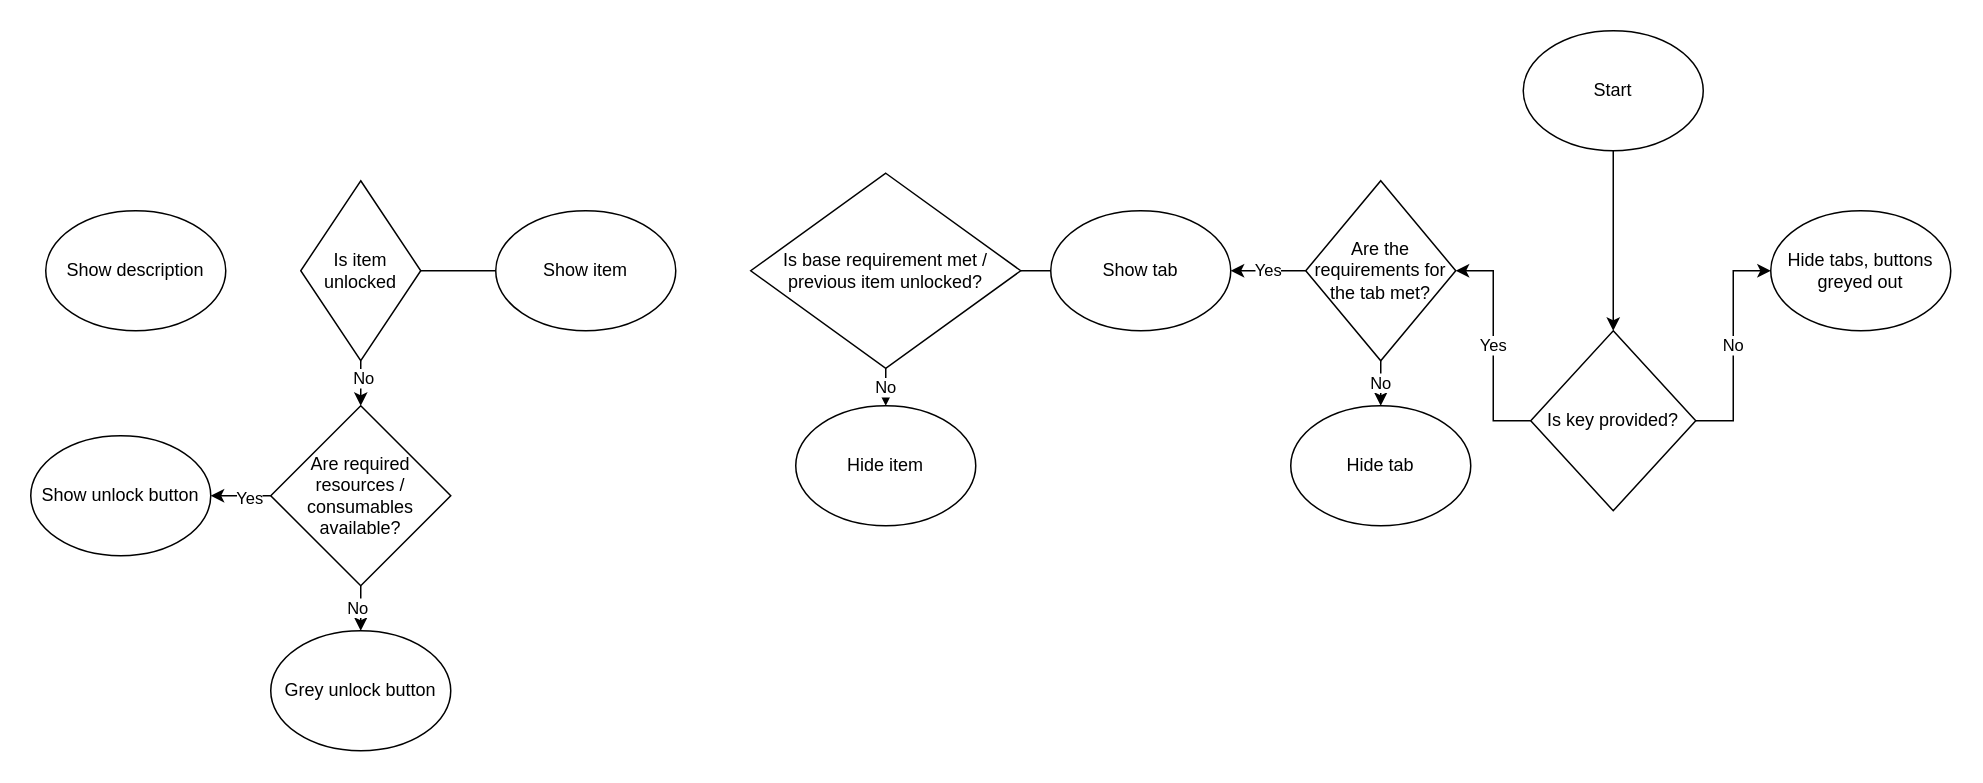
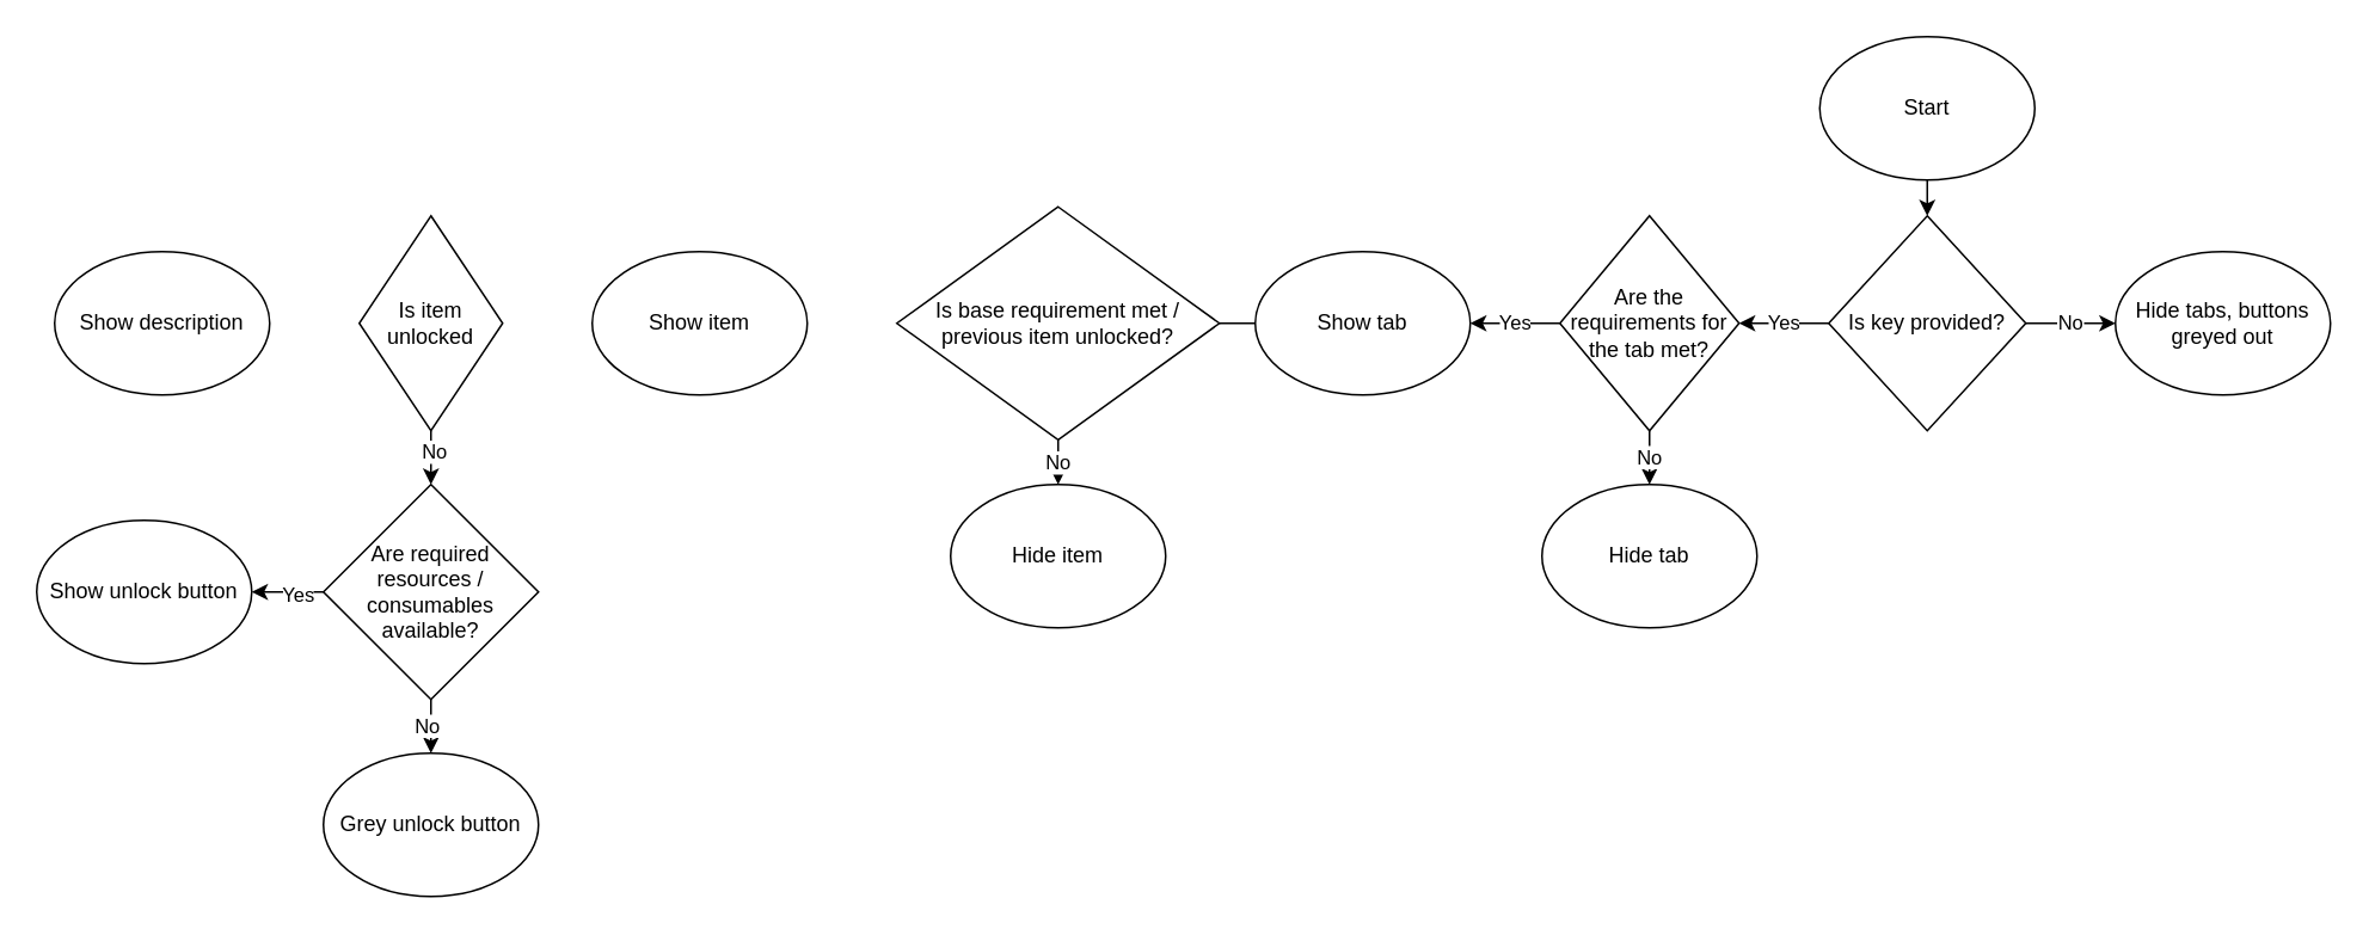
- <mxCell id="21" style="edgeStyle=orthogonalEdgeStyle;rounded=0;orthogonalLoop=1;jettySize=auto;html=1;exitX=0;exitY=0.5;exitDx=0;exitDy=0;entryX=1;entryY=0.5;entryDx=0;entryDy=0;endArrow=none;endFill=0;" edge="1" parent="1" source="22" target="26"><mxGeometry relative="1" as="geometry" /></mxCell>
- <mxCell id="6" value="Is key provided?" style="rhombus;whiteSpace=wrap;html=1;" vertex="1" parent="1"><mxGeometry x="1020" y="220" width="110" height="120" as="geometry" /></mxCell>
+ <mxCell id="6" value="Is key provided?" style="rhombus;whiteSpace=wrap;html=1;" vertex="1" parent="1"><mxGeometry x="1020" y="120" width="110" height="120" as="geometry" /></mxCell>
